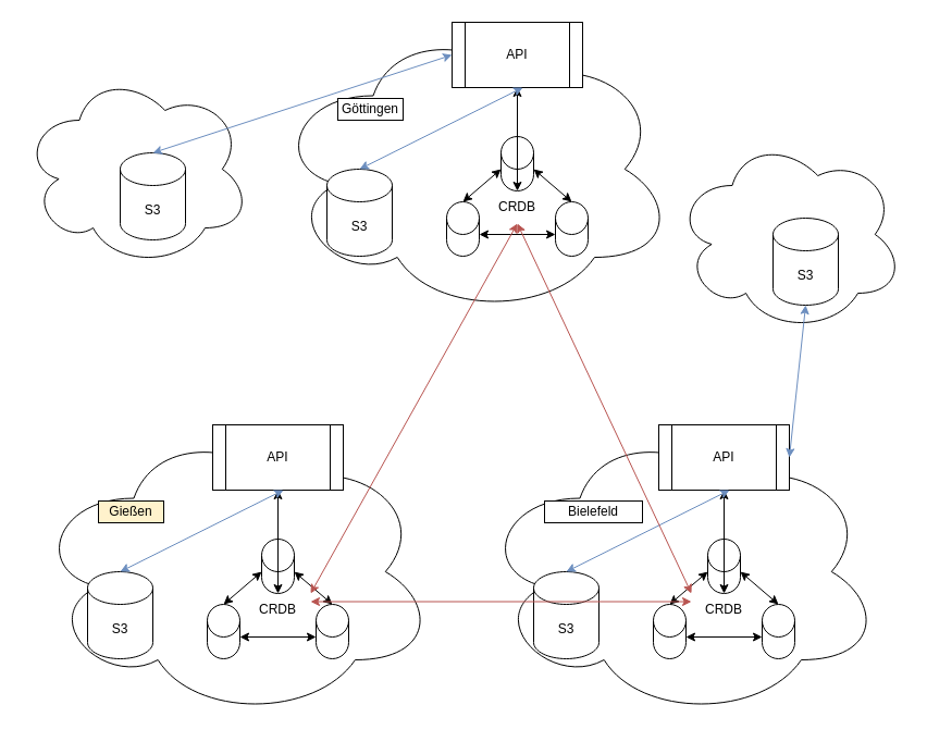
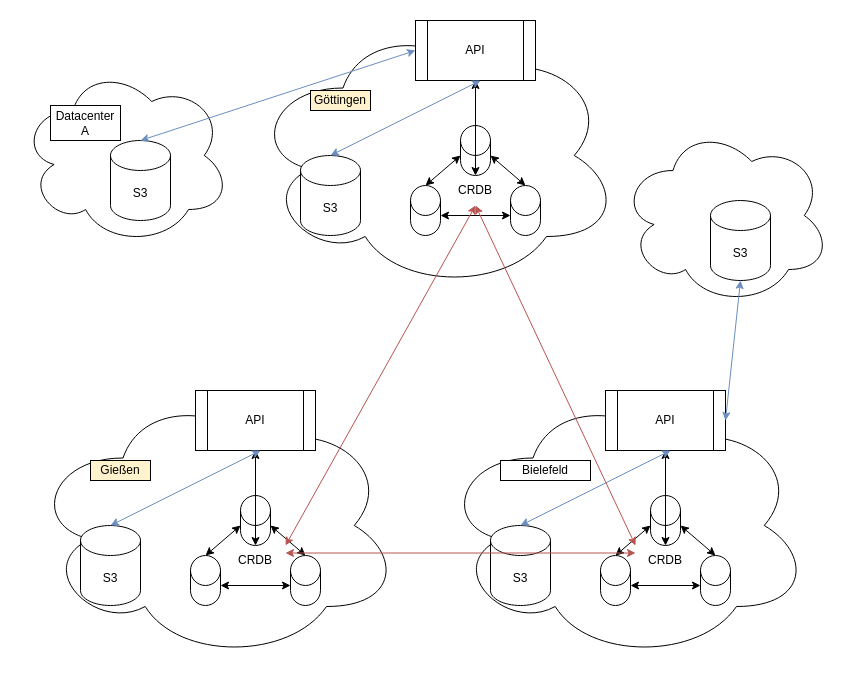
- <mxCell id="29" value="Göttingen" style="rounded=0;whiteSpace=wrap;html=1;" vertex="1" parent="1"><mxGeometry x="310" y="90" width="60" height="20" as="geometry" /></mxCell>
+ <mxCell id="29" value="Göttingen" style="rounded=0;whiteSpace=wrap;html=1;fillColor=#fff2cc;" vertex="1" parent="1"><mxGeometry x="310" y="90" width="60" height="20" as="geometry" /></mxCell>
+ <mxCell id="46" value="Datacenter A" style="rounded=0;whiteSpace=wrap;html=1;" vertex="1" parent="1"><mxGeometry x="50" y="105" width="70" height="35" as="geometry" /></mxCell>
